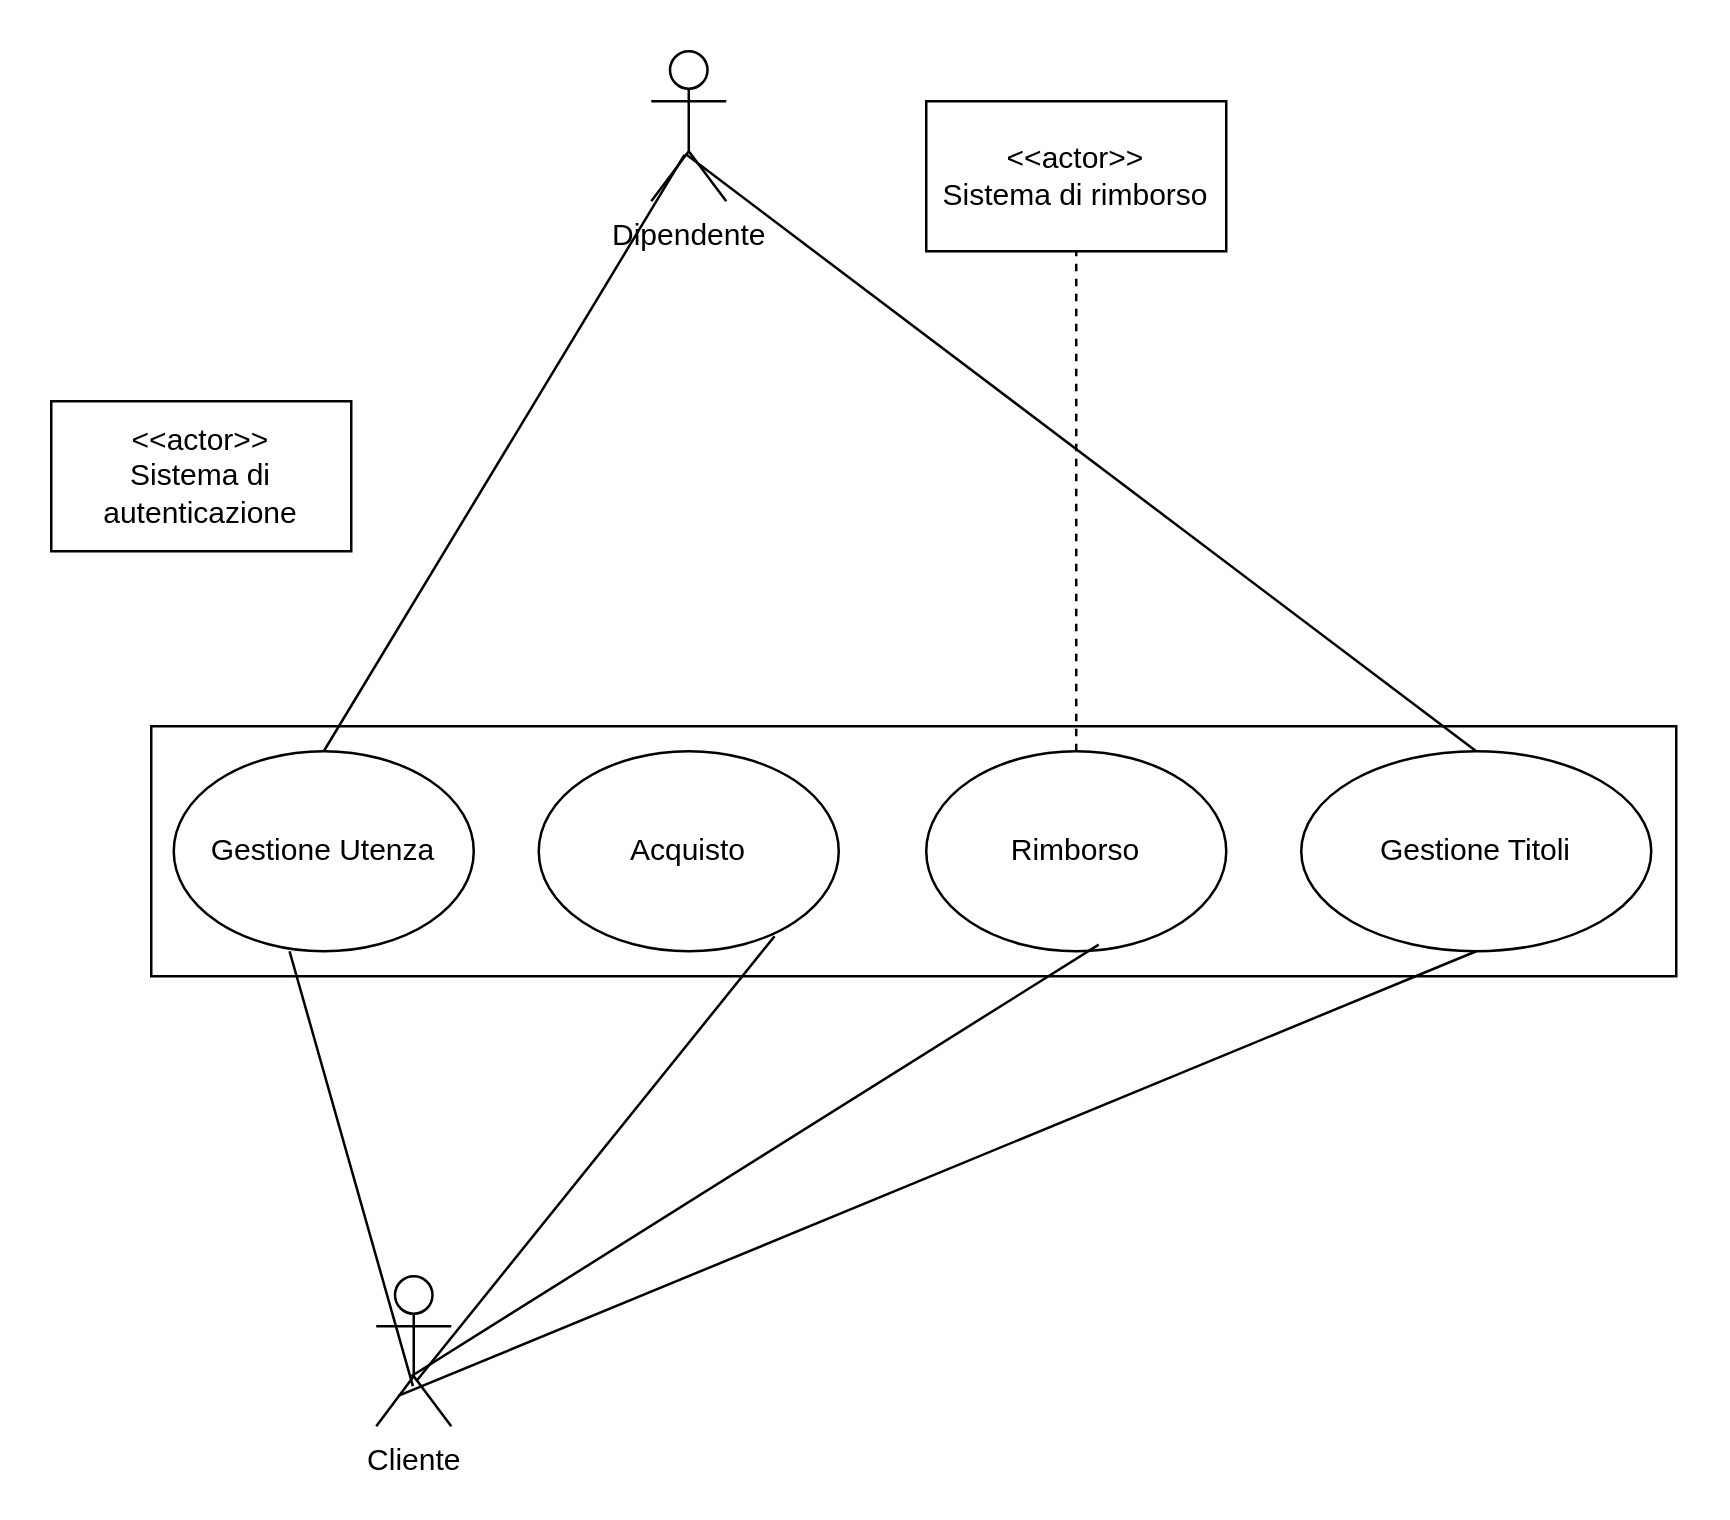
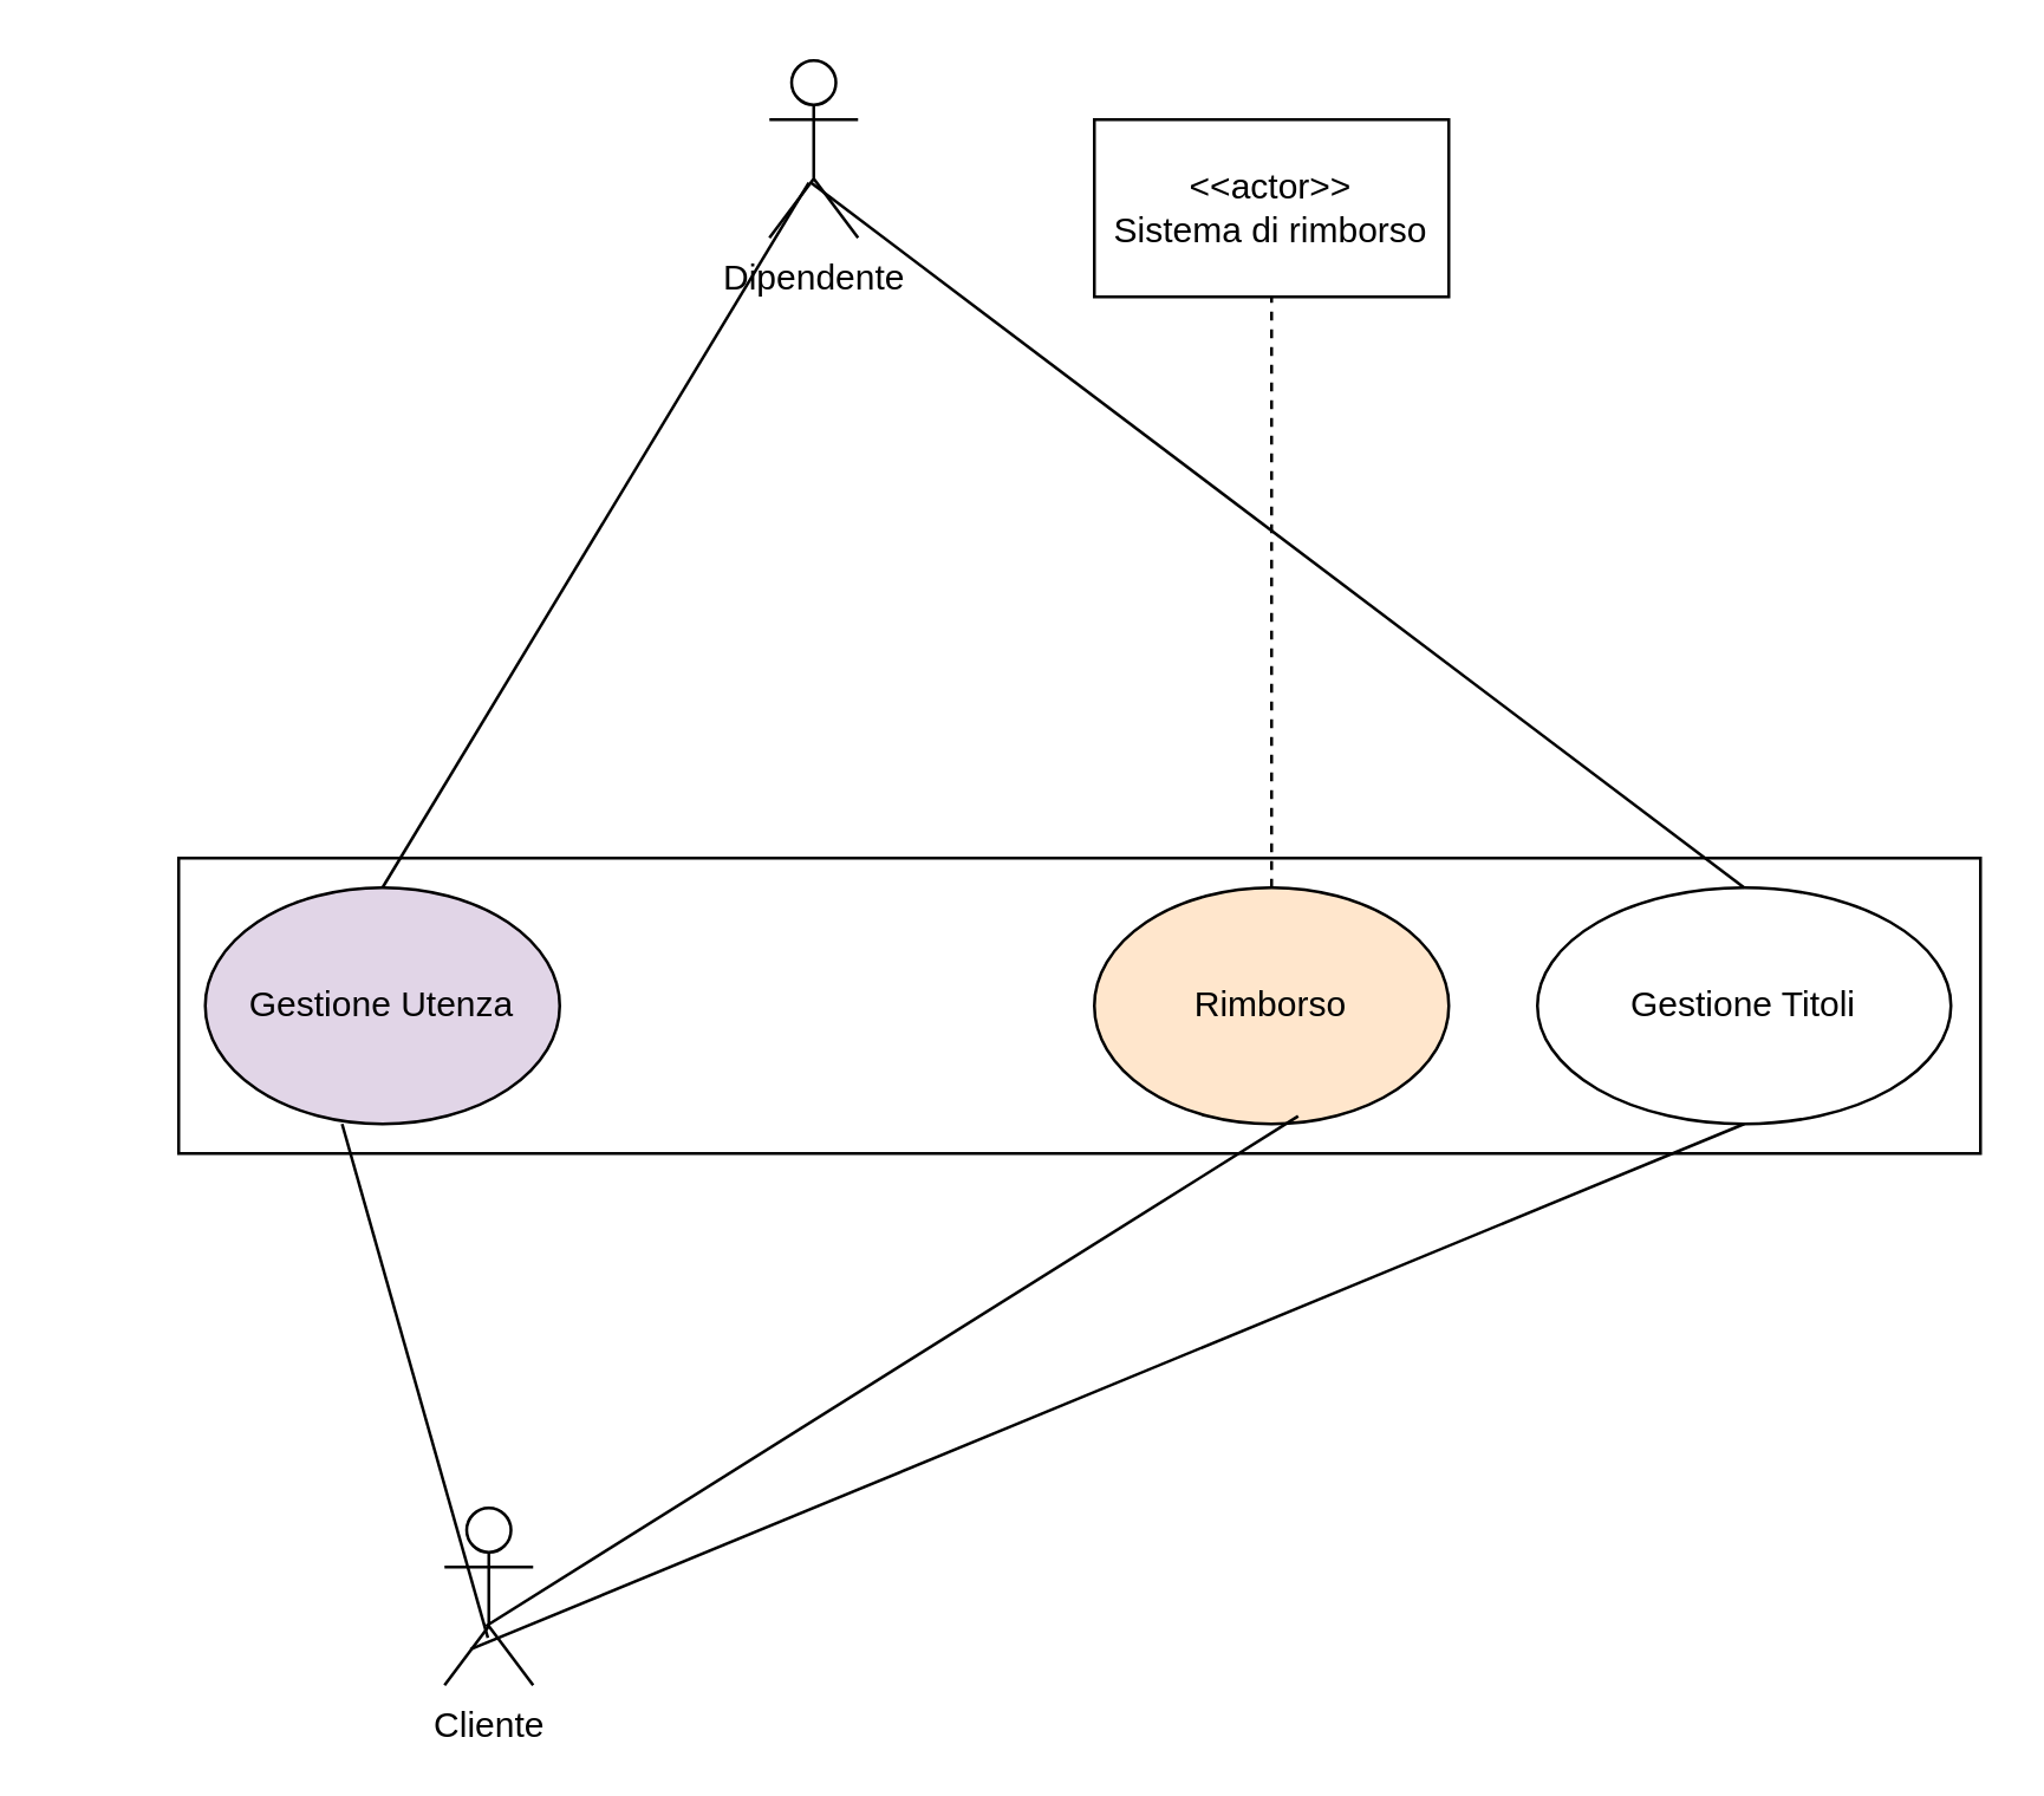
- <mxCell id="8" value="&amp;lt;&amp;lt;actor&amp;gt;&amp;gt;&lt;div&gt;Sistema di autenticazione&lt;/div&gt;" style="rounded=0;whiteSpace=wrap;html=1;" vertex="1" parent="1"><mxGeometry x="20" y="160" width="120" height="60" as="geometry" /></mxCell>
- <mxCell id="9" value="Gestione Utenza" style="ellipse;whiteSpace=wrap;html=1;" vertex="1" parent="1"><mxGeometry x="69" y="300" width="120" height="80" as="geometry" /></mxCell>
+ <mxCell id="9" value="Gestione Utenza" style="ellipse;whiteSpace=wrap;html=1;fillColor=#e1d5e7;" vertex="1" parent="1"><mxGeometry x="69" y="300" width="120" height="80" as="geometry" /></mxCell>
- <mxCell id="5" value="Acquisto" style="ellipse;whiteSpace=wrap;html=1;" vertex="1" parent="1"><mxGeometry x="215" y="300" width="120" height="80" as="geometry" /></mxCell>
- <mxCell id="6" value="Rimborso" style="ellipse;whiteSpace=wrap;html=1;" vertex="1" parent="1"><mxGeometry x="370" y="300" width="120" height="80" as="geometry" /></mxCell>
+ <mxCell id="6" value="Rimborso" style="ellipse;whiteSpace=wrap;html=1;fillColor=#ffe6cc;" vertex="1" parent="1"><mxGeometry x="370" y="300" width="120" height="80" as="geometry" /></mxCell>
- <mxCell id="11" value="" style="endArrow=none;html=1;rounded=0;exitX=0.533;exitY=0.7;exitDx=0;exitDy=0;exitPerimeter=0;entryX=0.786;entryY=0.925;entryDx=0;entryDy=0;entryPerimeter=0;" edge="1" parent="1" source="2" target="5"><mxGeometry width="50" height="50" relative="1" as="geometry"><mxPoint x="248" y="690" as="sourcePoint" /><mxPoint x="-50" y="490" as="targetPoint" /></mxGeometry></mxCell>
